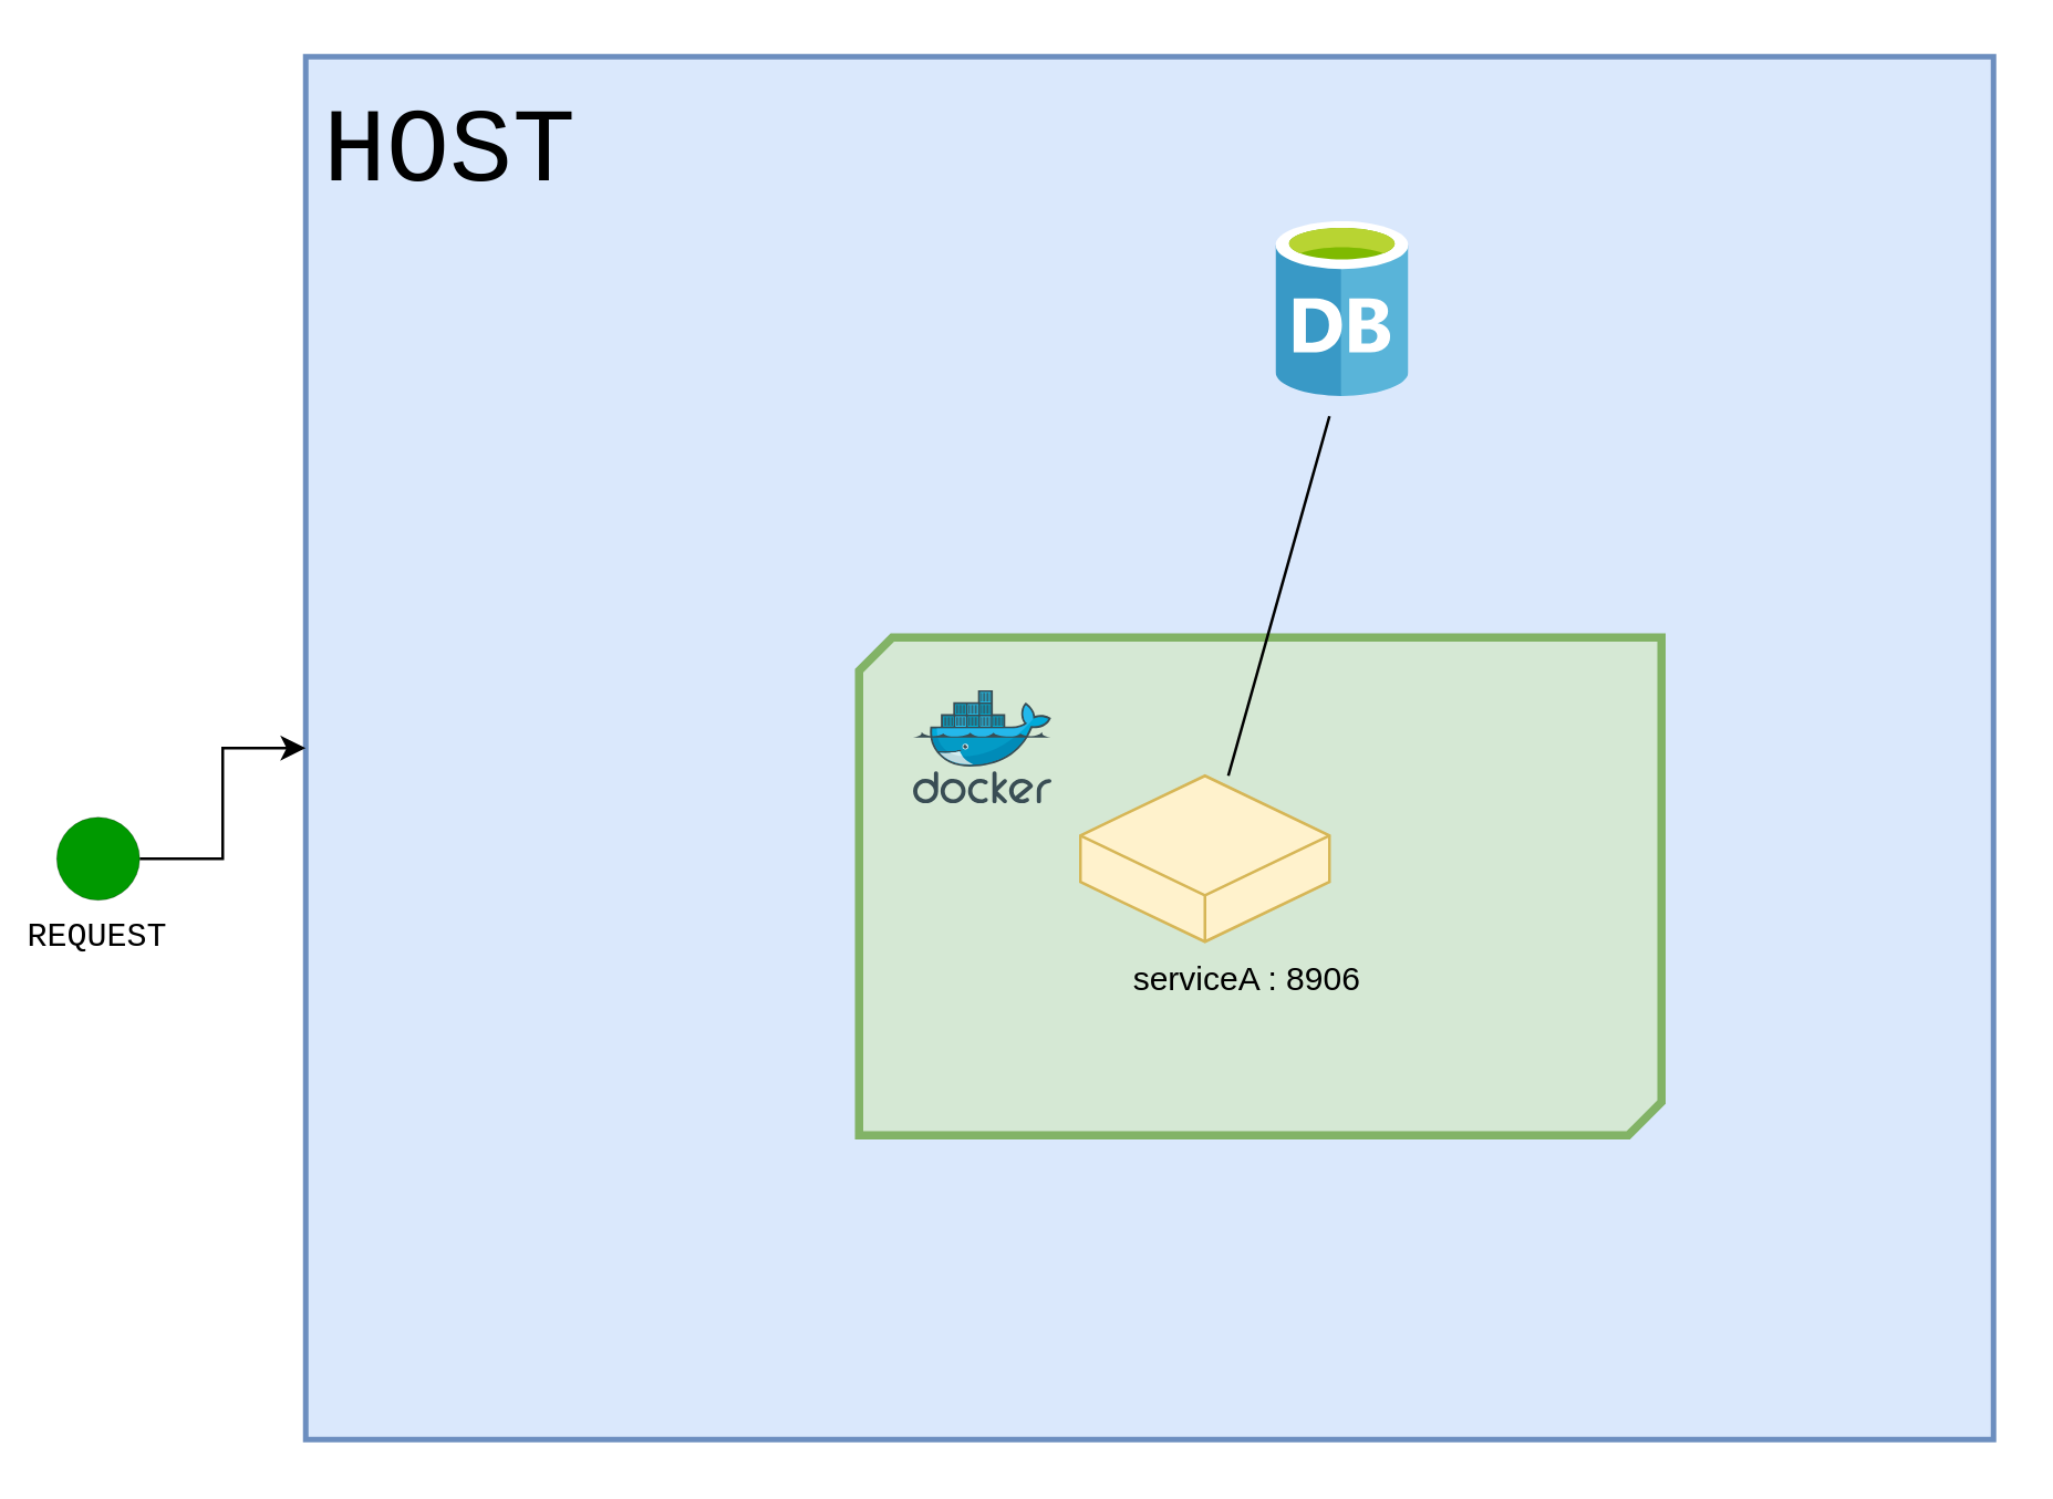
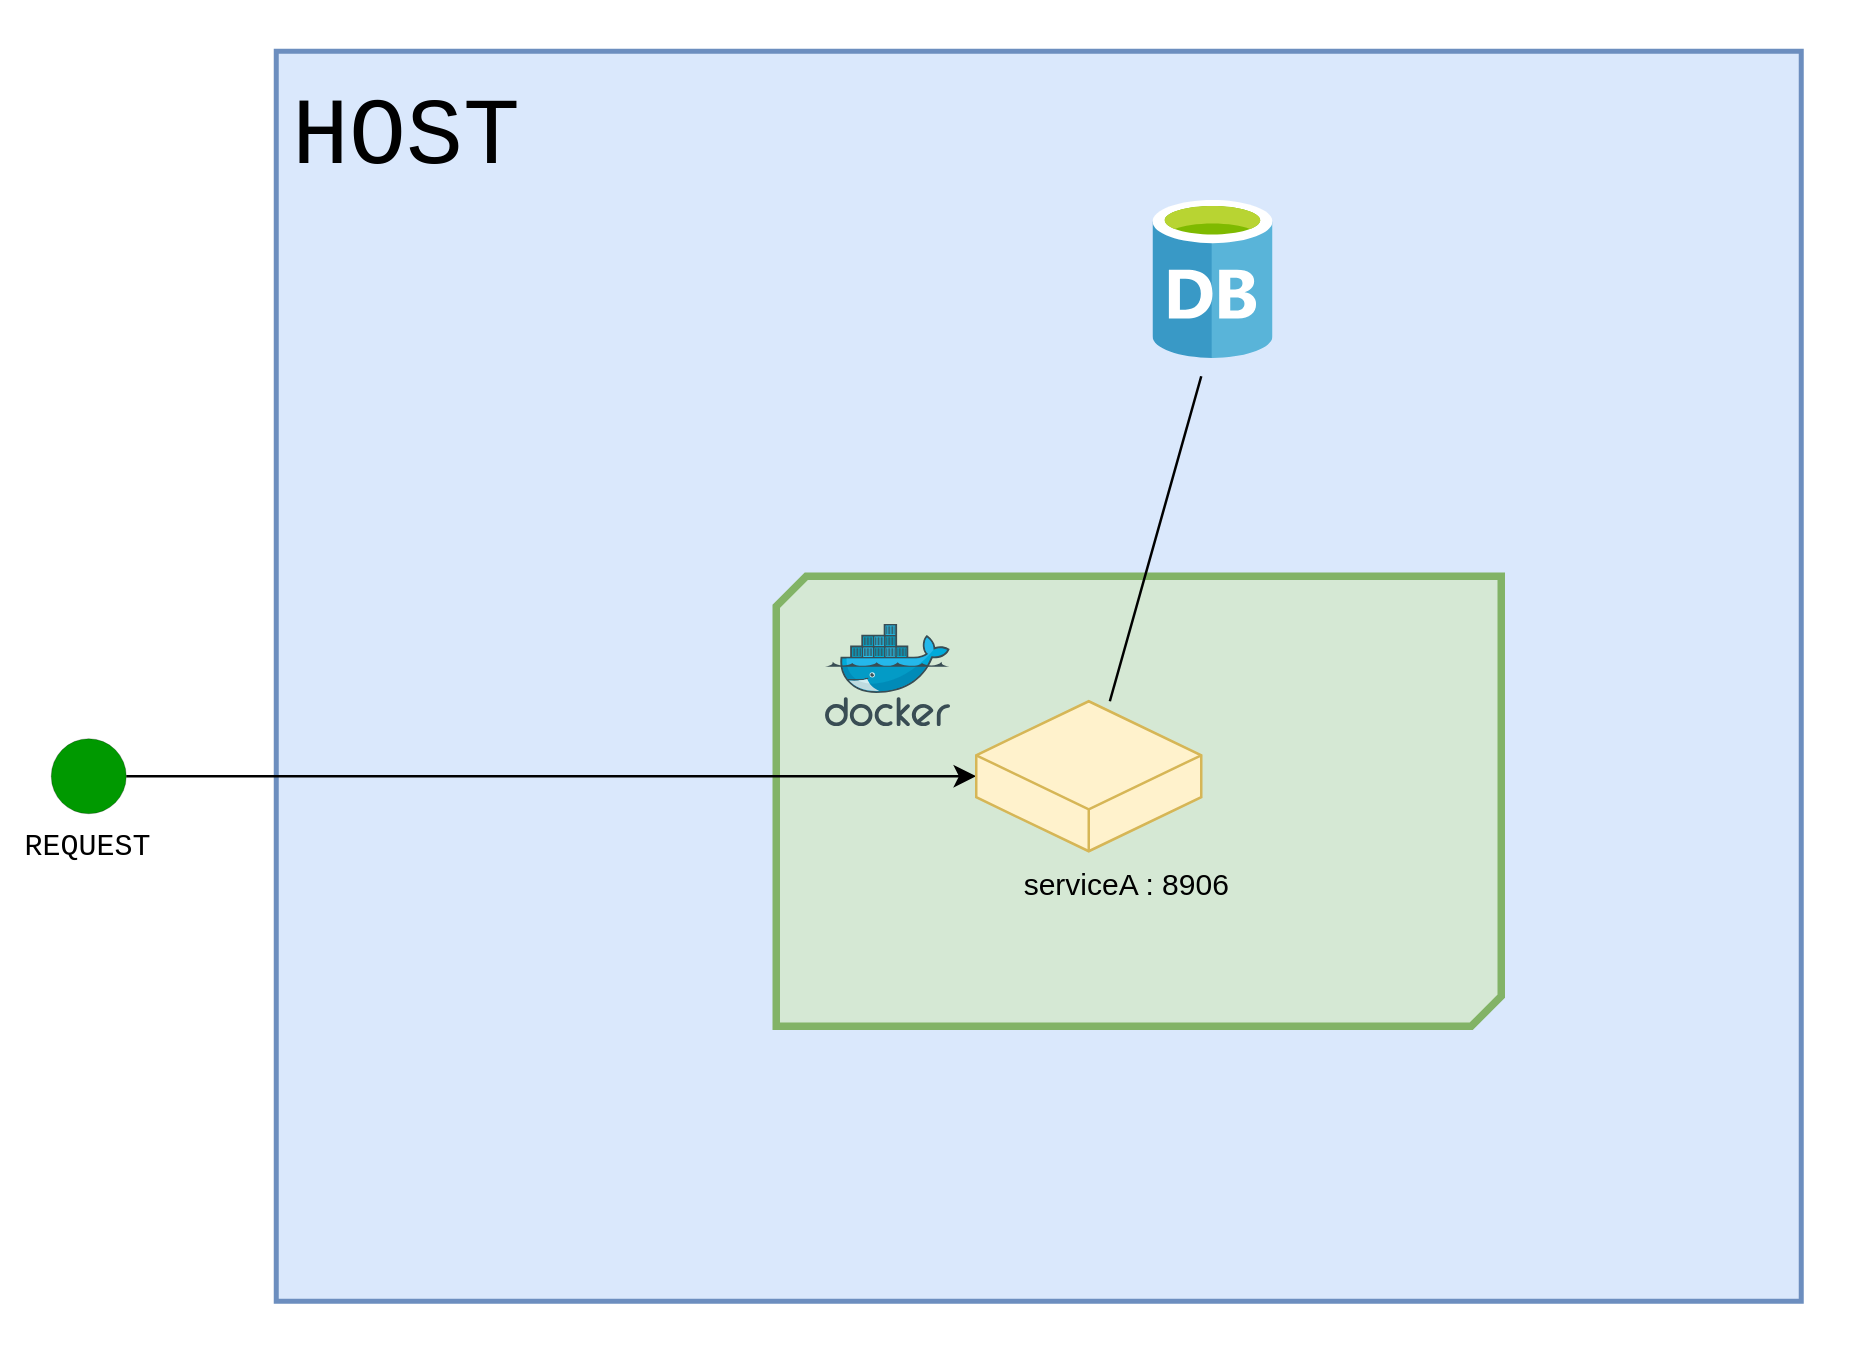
- <mxCell id="4" style="edgeStyle=orthogonalEdgeStyle;rounded=0;orthogonalLoop=1;jettySize=auto;html=1;" edge="1" parent="1" source="5" target="2"><mxGeometry relative="1" as="geometry" /></mxCell>
+ <mxCell id="4" style="edgeStyle=orthogonalEdgeStyle;rounded=0;orthogonalLoop=1;jettySize=auto;html=1;" edge="1" parent="1" source="5" target="7"><mxGeometry relative="1" as="geometry" /></mxCell>
